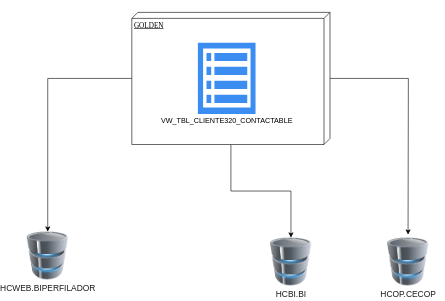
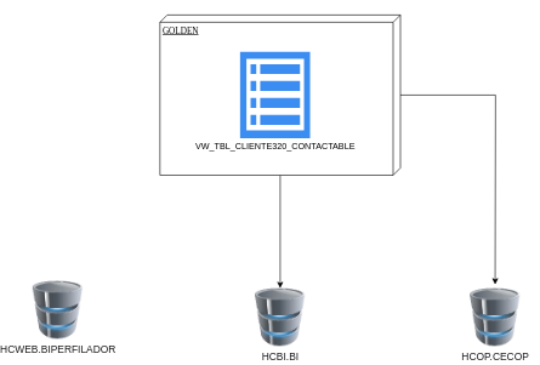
- <mxCell id="2" style="edgeStyle=orthogonalEdgeStyle;rounded=0;orthogonalLoop=1;jettySize=auto;html=1;" edge="1" parent="1" source="5" target="7"><mxGeometry relative="1" as="geometry" /></mxCell>
- <mxCell id="8" value="&lt;span style=&quot;color: rgba(0 , 0 , 0 , 0.9) ; font-family: &amp;#34;segoe ui vss (regular)&amp;#34; , &amp;#34;segoe ui&amp;#34; , , &amp;#34;blinkmacsystemfont&amp;#34; , &amp;#34;roboto&amp;#34; , &amp;#34;helvetica neue&amp;#34; , &amp;#34;helvetica&amp;#34; , &amp;#34;ubuntu&amp;#34; , &amp;#34;arial&amp;#34; , sans-serif , &amp;#34;apple color emoji&amp;#34; , &amp;#34;segoe ui emoji&amp;#34; , &amp;#34;segoe ui symbol&amp;#34; ; font-size: 14px ; text-align: left&quot;&gt;HCBI.BI&lt;/span&gt;" style="image;html=1;image=img/lib/clip_art/computers/Database_128x128.png" vertex="1" parent="1"><mxGeometry x="425" y="395" width="80" height="80" as="geometry" /></mxCell>
+ <mxCell id="8" value="&lt;span style=&quot;color: rgba(0 , 0 , 0 , 0.9) ; font-family: &amp;#34;segoe ui vss (regular)&amp;#34; , &amp;#34;segoe ui&amp;#34; , , &amp;#34;blinkmacsystemfont&amp;#34; , &amp;#34;roboto&amp;#34; , &amp;#34;helvetica neue&amp;#34; , &amp;#34;helvetica&amp;#34; , &amp;#34;ubuntu&amp;#34; , &amp;#34;arial&amp;#34; , sans-serif , &amp;#34;apple color emoji&amp;#34; , &amp;#34;segoe ui emoji&amp;#34; , &amp;#34;segoe ui symbol&amp;#34; ; font-size: 14px ; text-align: left&quot;&gt;HCBI.BI&lt;/span&gt;" style="image;html=1;image=img/lib/clip_art/computers/Database_128x128.png" vertex="1" parent="1"><mxGeometry x="325" y="395" width="80" height="80" as="geometry" /></mxCell>
